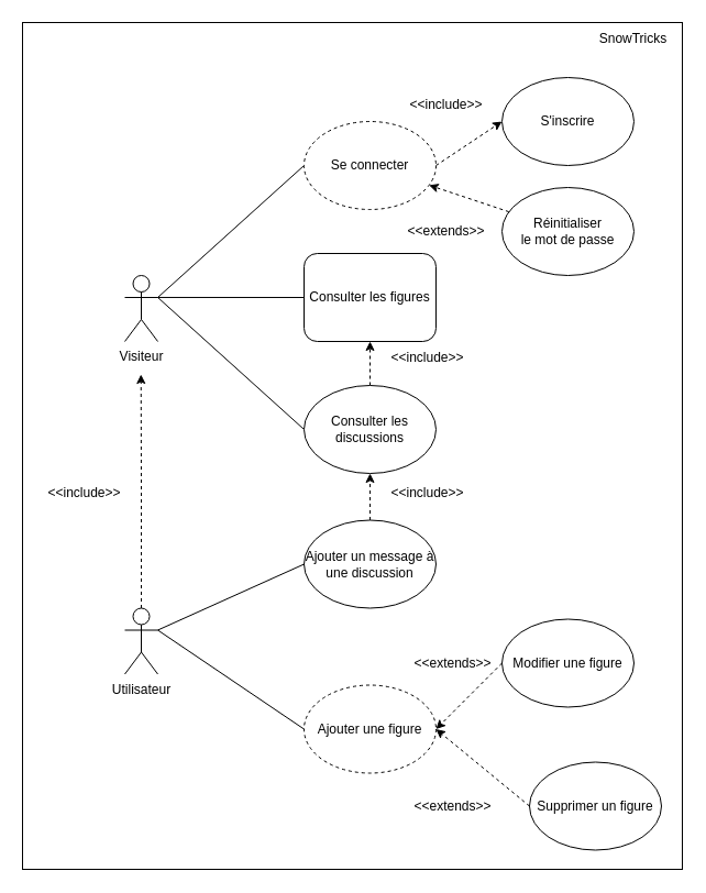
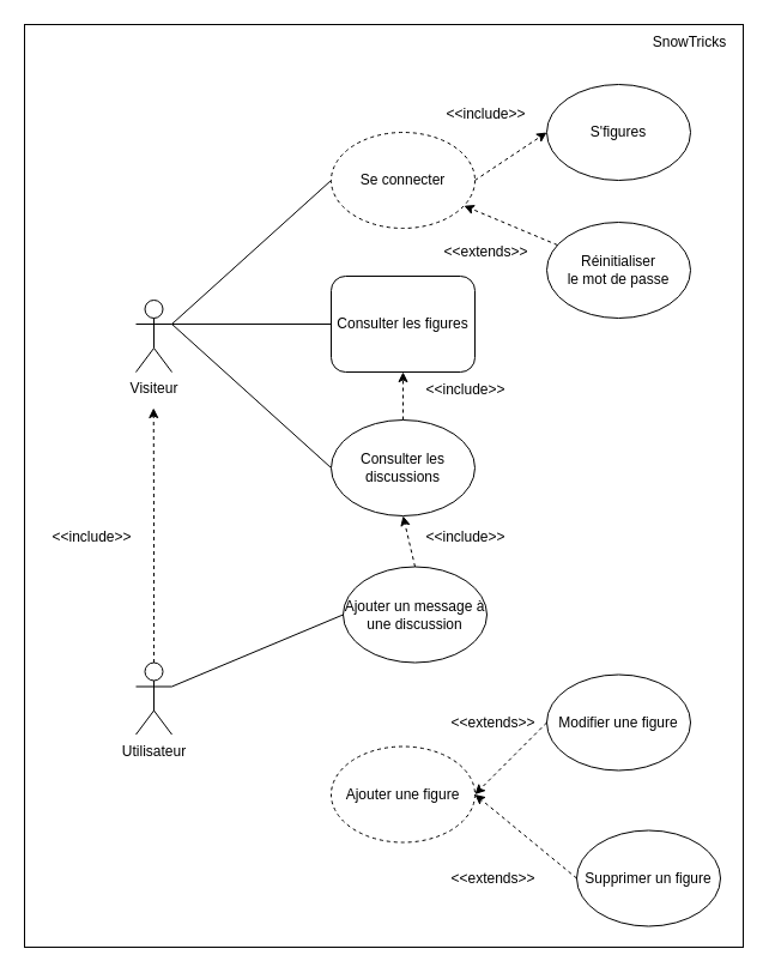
- <mxCell id="9" value="S'inscrire" style="ellipse;whiteSpace=wrap;html=1;labelBackgroundColor=none;" parent="1" vertex="1"><mxGeometry x="456" y="70" width="120" height="80" as="geometry" /></mxCell>
+ <mxCell id="9" value="S'figures" style="ellipse;whiteSpace=wrap;html=1;labelBackgroundColor=none;" parent="1" vertex="1"><mxGeometry x="456" y="70" width="120" height="80" as="geometry" /></mxCell>
- <mxCell id="31" value="&lt;div&gt;Réinitialiser&lt;/div&gt;&lt;div&gt;le mot de passe&lt;/div&gt;" style="ellipse;whiteSpace=wrap;html=1;labelBackgroundColor=none;" parent="1" vertex="1"><mxGeometry x="456" y="170" width="120" height="80" as="geometry" /></mxCell>
+ <mxCell id="31" value="&lt;div&gt;Réinitialiser&lt;/div&gt;&lt;div&gt;le mot de passe&lt;/div&gt;" style="ellipse;whiteSpace=wrap;html=1;labelBackgroundColor=none;" parent="1" vertex="1"><mxGeometry x="456" y="185" width="120" height="80" as="geometry" /></mxCell>
- <mxCell id="14" value="Ajouter un message à une discussion" style="ellipse;whiteSpace=wrap;html=1;labelBackgroundColor=none;" parent="1" vertex="1"><mxGeometry x="276" y="472.5" width="120" height="80" as="geometry" /></mxCell>
+ <mxCell id="14" value="Ajouter un message à une discussion" style="ellipse;whiteSpace=wrap;html=1;labelBackgroundColor=none;" parent="1" vertex="1"><mxGeometry x="286" y="472.5" width="120" height="80" as="geometry" /></mxCell>
- <mxCell id="17" style="rounded=0;orthogonalLoop=1;jettySize=auto;html=1;exitX=1;exitY=0.333;exitDx=0;exitDy=0;exitPerimeter=0;entryX=0;entryY=0.5;entryDx=0;entryDy=0;endArrow=none;endFill=0;labelBackgroundColor=none;" parent="1" source="18" target="19" edge="1"><mxGeometry relative="1" as="geometry" /></mxCell>
